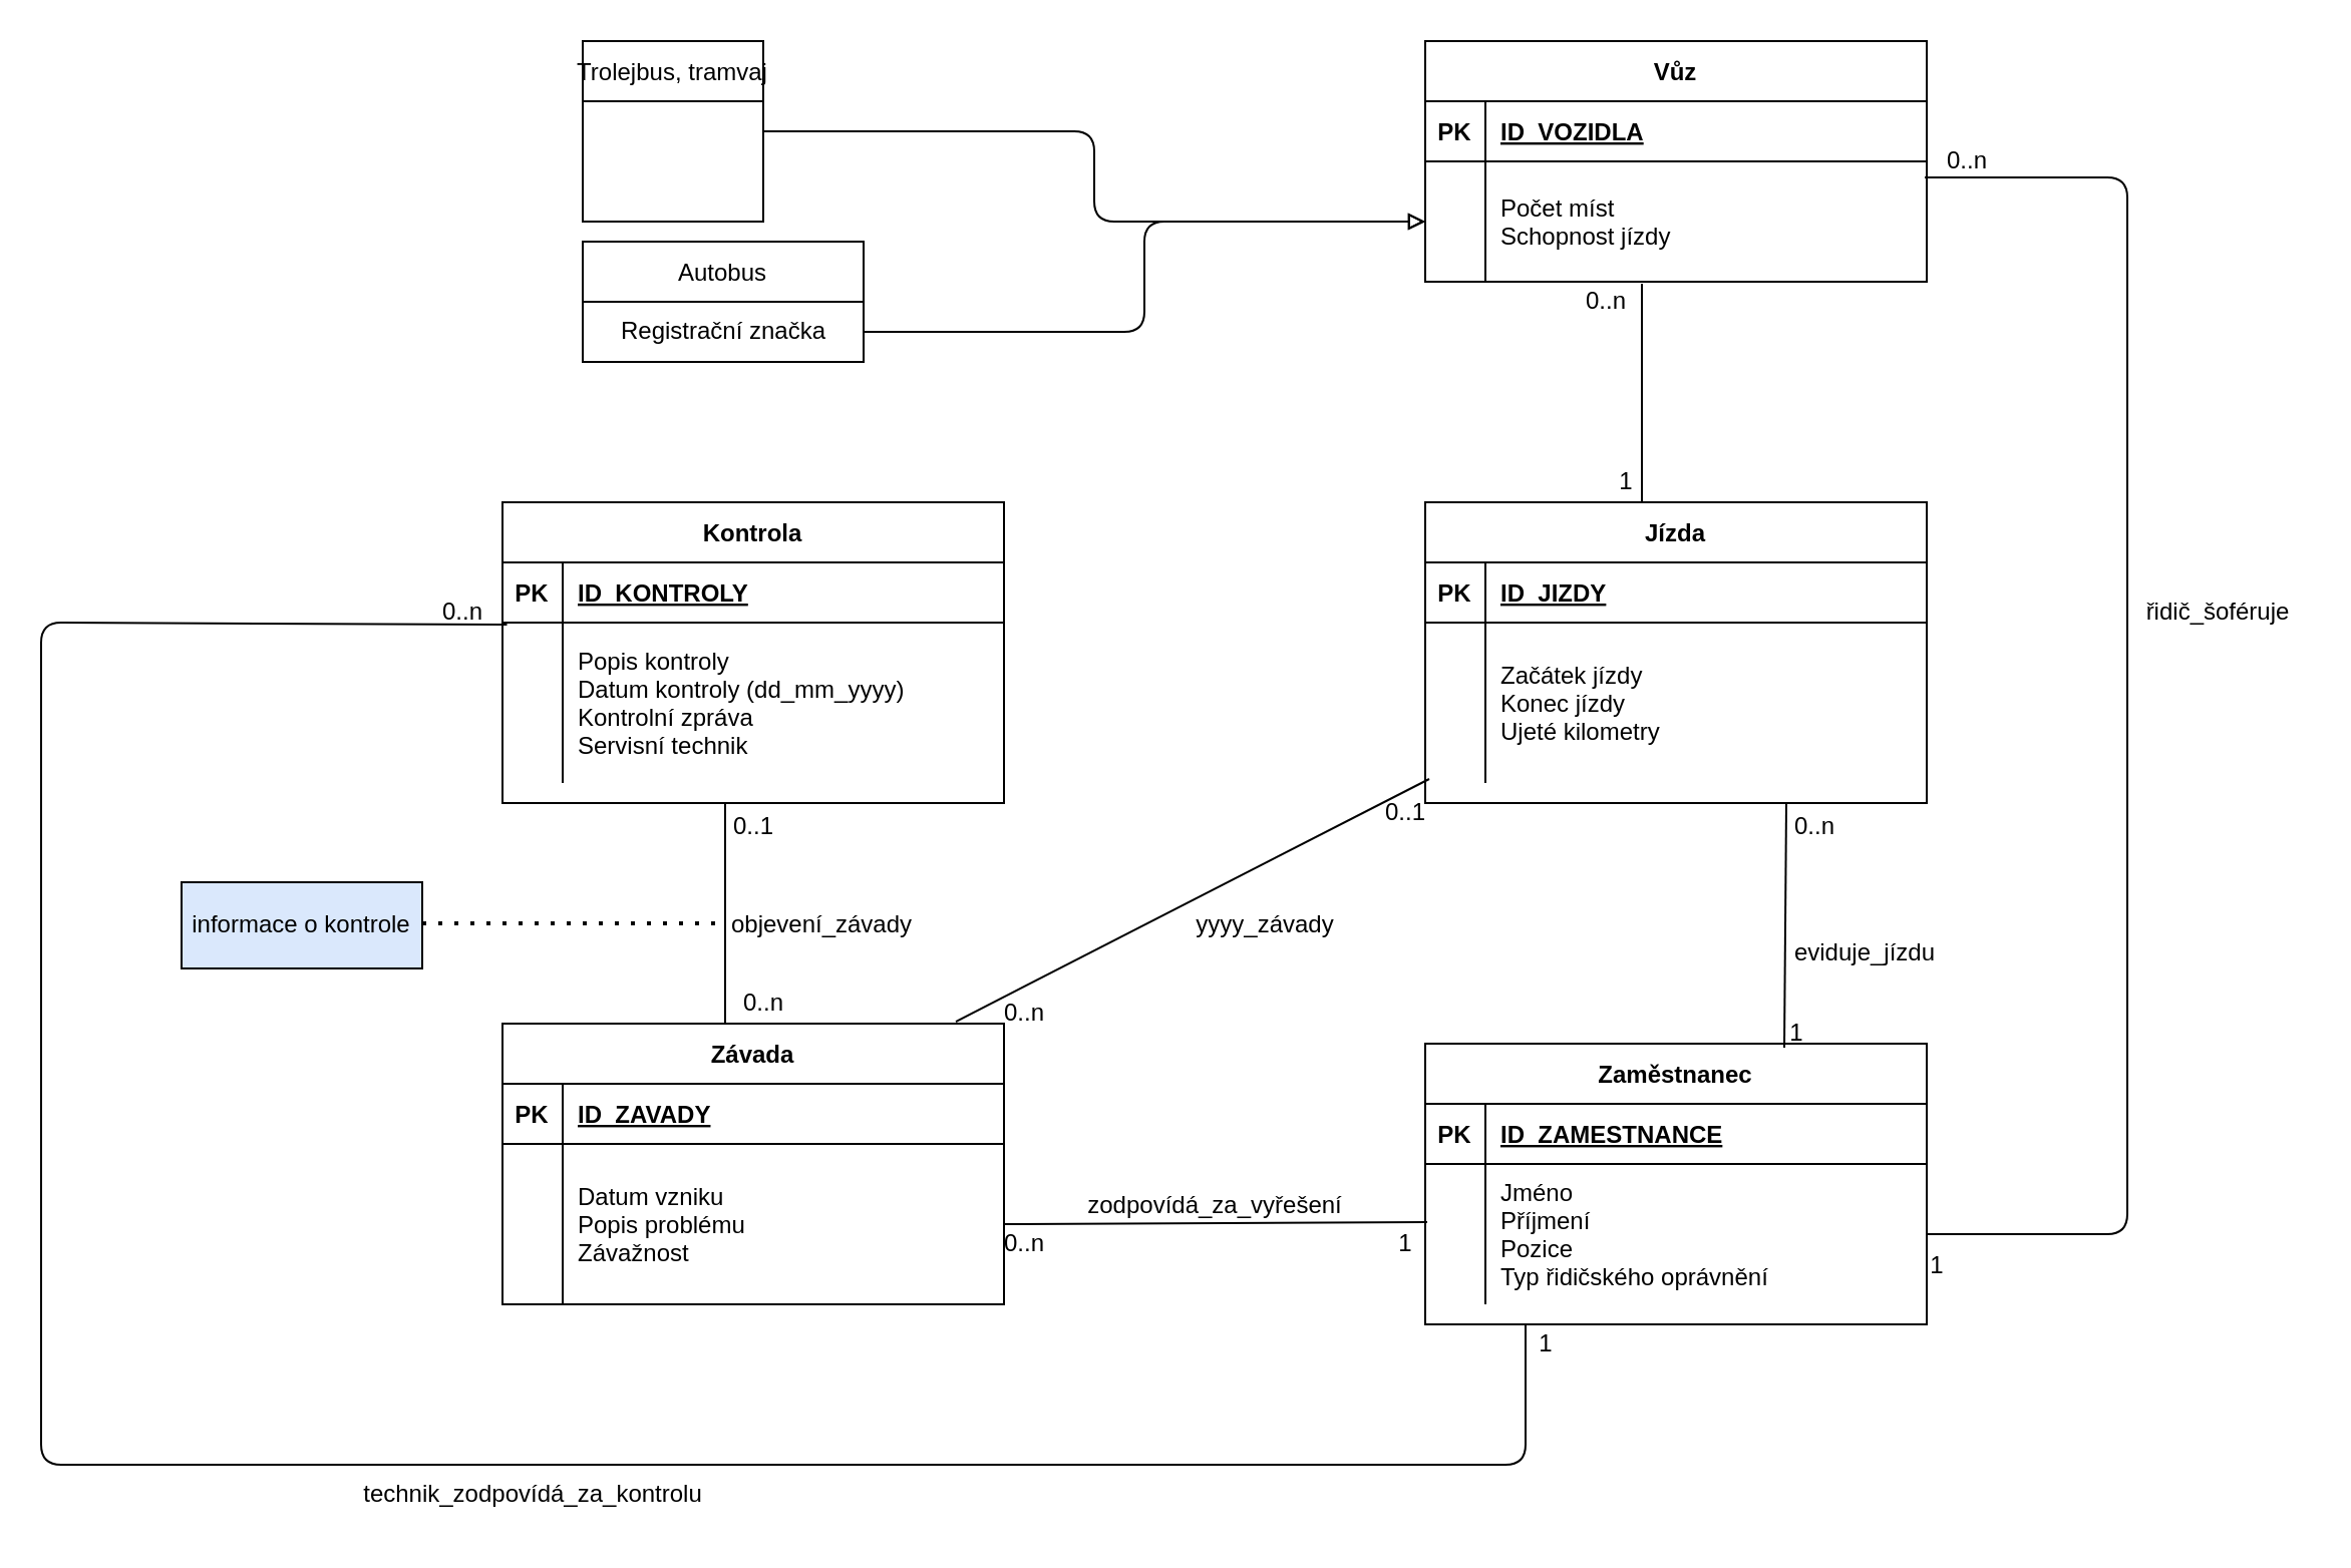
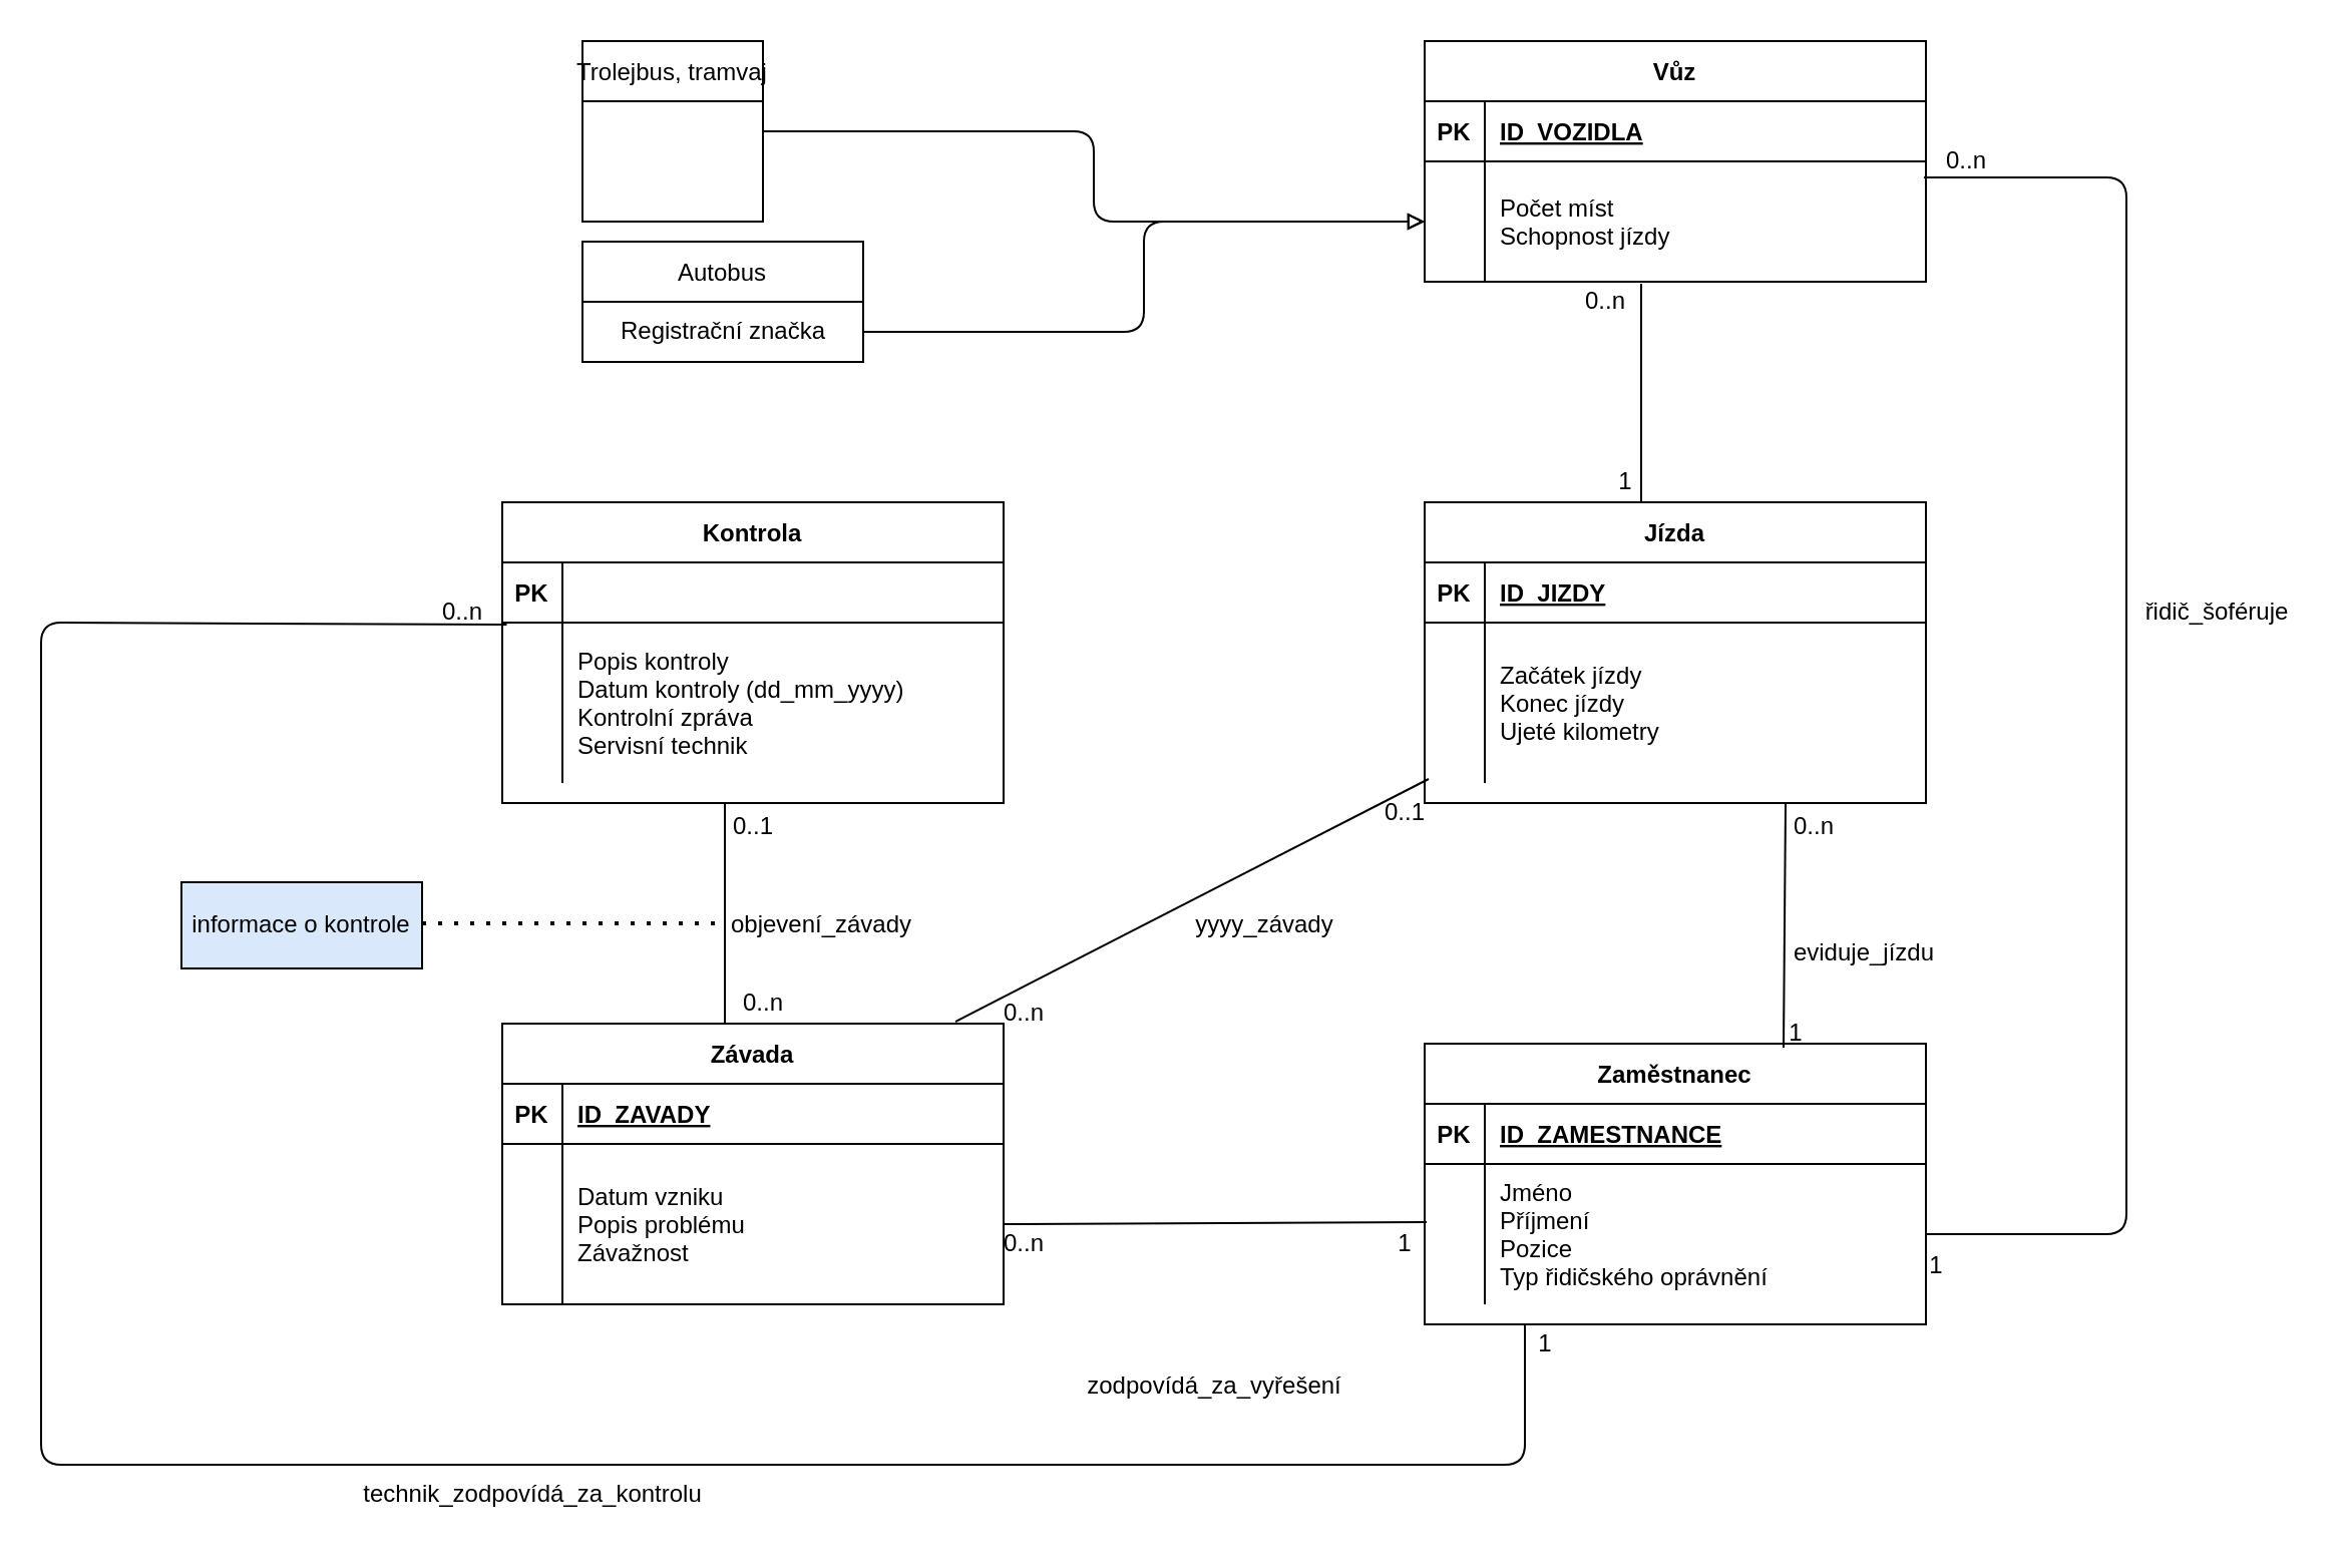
- <mxCell id="19" value="ID_KONTROLY" style="shape=partialRectangle;overflow=hidden;connectable=0;fillColor=none;top=0;left=0;bottom=0;right=0;align=left;spacingLeft=6;fontStyle=5;" vertex="1" parent="17"><mxGeometry x="30" width="220" height="30" as="geometry"><mxRectangle width="220" height="30" as="alternateBounds" /></mxGeometry></mxCell>
- <mxCell id="47" value="zodpovídá_za_vyřešení" style="text;html=1;align=center;verticalAlign=middle;resizable=0;points=[];autosize=1;strokeColor=none;fillColor=none;" vertex="1" parent="1"><mxGeometry x="530" y="586" width="150" height="30" as="geometry" /></mxCell>
+ <mxCell id="47" value="zodpovídá_za_vyřešení" style="text;html=1;align=center;verticalAlign=middle;resizable=0;points=[];autosize=1;strokeColor=none;fillColor=none;" vertex="1" parent="1"><mxGeometry x="530" y="676" width="150" height="30" as="geometry" /></mxCell>
